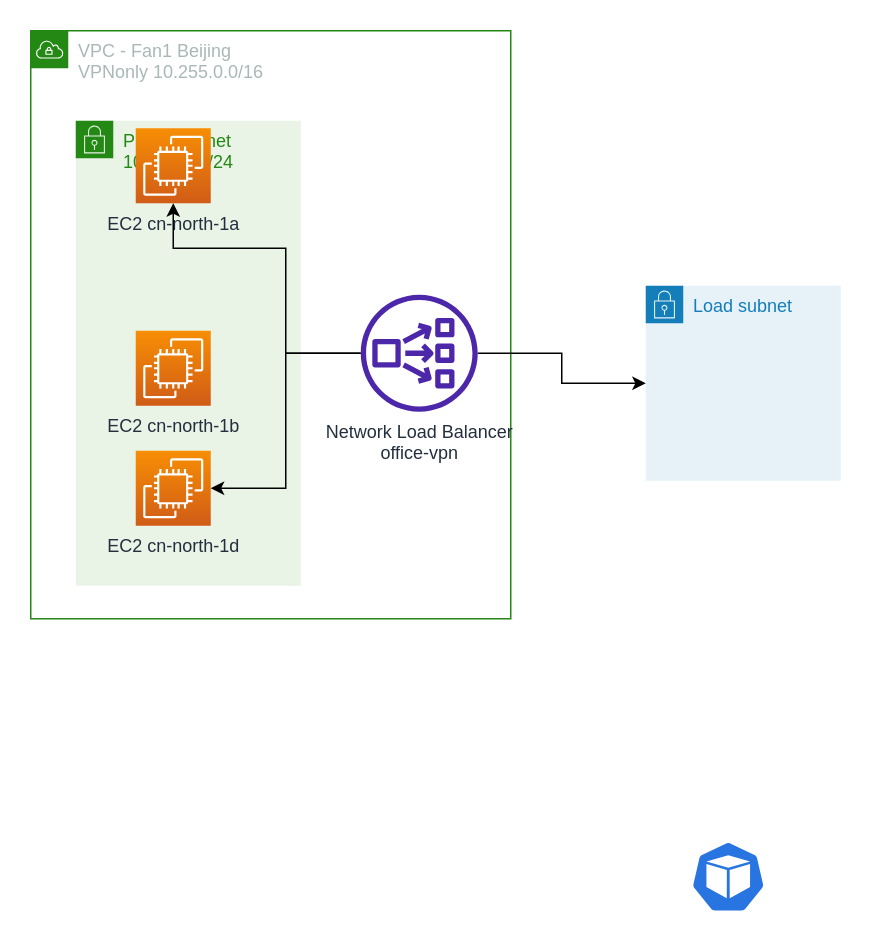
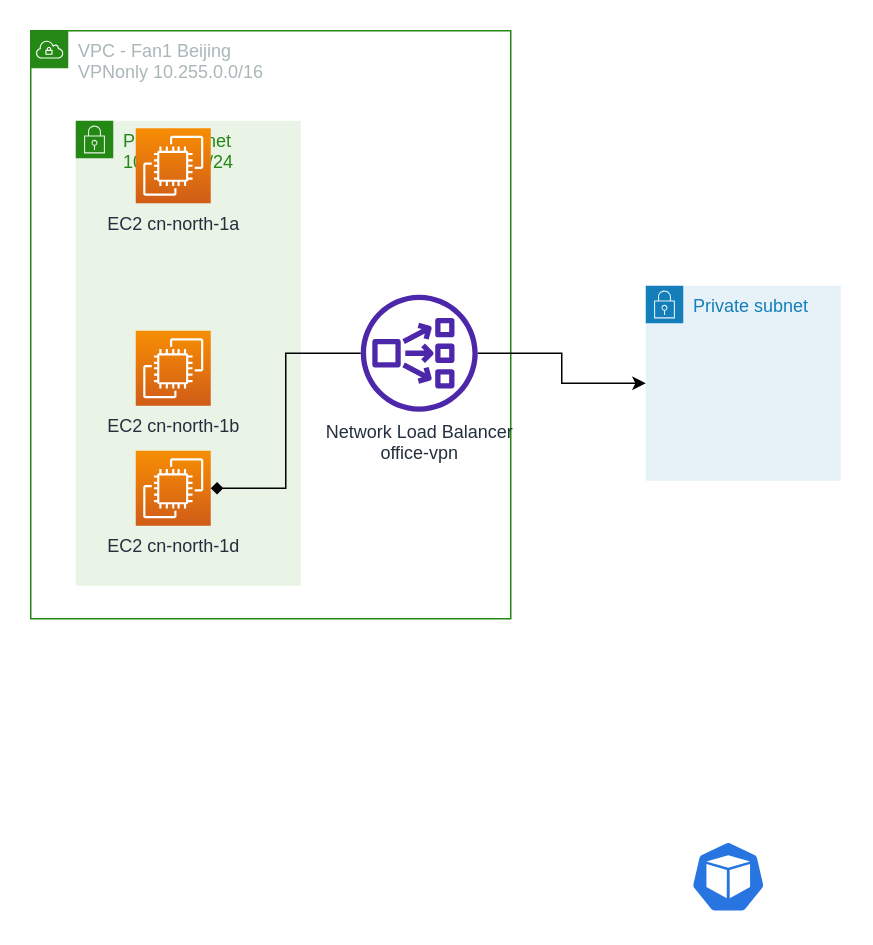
- <mxCell id="9" style="edgeStyle=orthogonalEdgeStyle;rounded=0;orthogonalLoop=1;jettySize=auto;html=1;" edge="1" parent="4" source="12" target="6"><mxGeometry relative="1" as="geometry"><Array as="points"><mxPoint x="170" y="215" /><mxPoint x="170" y="145" /></Array></mxGeometry></mxCell>
- <mxCell id="3" value="Load subnet" style="points=[[0,0],[0.25,0],[0.5,0],[0.75,0],[1,0],[1,0.25],[1,0.5],[1,0.75],[1,1],[0.75,1],[0.5,1],[0.25,1],[0,1],[0,0.75],[0,0.5],[0,0.25]];outlineConnect=0;gradientColor=none;html=1;whiteSpace=wrap;fontSize=12;fontStyle=0;container=1;pointerEvents=0;collapsible=0;recursiveResize=0;shape=mxgraph.aws4.group;grIcon=mxgraph.aws4.group_security_group;grStroke=0;strokeColor=#147EBA;fillColor=#E6F2F8;verticalAlign=top;align=left;spacingLeft=30;fontColor=#147EBA;dashed=0;" vertex="1" parent="1"><mxGeometry x="430" y="190" width="130" height="130" as="geometry" /></mxCell>
+ <mxCell id="3" value="Private subnet" style="points=[[0,0],[0.25,0],[0.5,0],[0.75,0],[1,0],[1,0.25],[1,0.5],[1,0.75],[1,1],[0.75,1],[0.5,1],[0.25,1],[0,1],[0,0.75],[0,0.5],[0,0.25]];outlineConnect=0;gradientColor=none;html=1;whiteSpace=wrap;fontSize=12;fontStyle=0;container=1;pointerEvents=0;collapsible=0;recursiveResize=0;shape=mxgraph.aws4.group;grIcon=mxgraph.aws4.group_security_group;grStroke=0;strokeColor=#147EBA;fillColor=#E6F2F8;verticalAlign=top;align=left;spacingLeft=30;fontColor=#147EBA;dashed=0;" vertex="1" parent="1"><mxGeometry x="430" y="190" width="130" height="130" as="geometry" /></mxCell>
- <mxCell id="11" style="edgeStyle=orthogonalEdgeStyle;rounded=0;orthogonalLoop=1;jettySize=auto;html=1;entryX=1;entryY=0.5;entryDx=0;entryDy=0;entryPerimeter=0;" edge="1" parent="4" source="12" target="8"><mxGeometry relative="1" as="geometry" /></mxCell>
+ <mxCell id="11" style="edgeStyle=orthogonalEdgeStyle;rounded=0;orthogonalLoop=1;jettySize=auto;html=1;entryX=1;entryY=0.5;entryDx=0;entryDy=0;entryPerimeter=0;endArrow=diamond;" edge="1" parent="4" source="12" target="8"><mxGeometry relative="1" as="geometry" /></mxCell>
